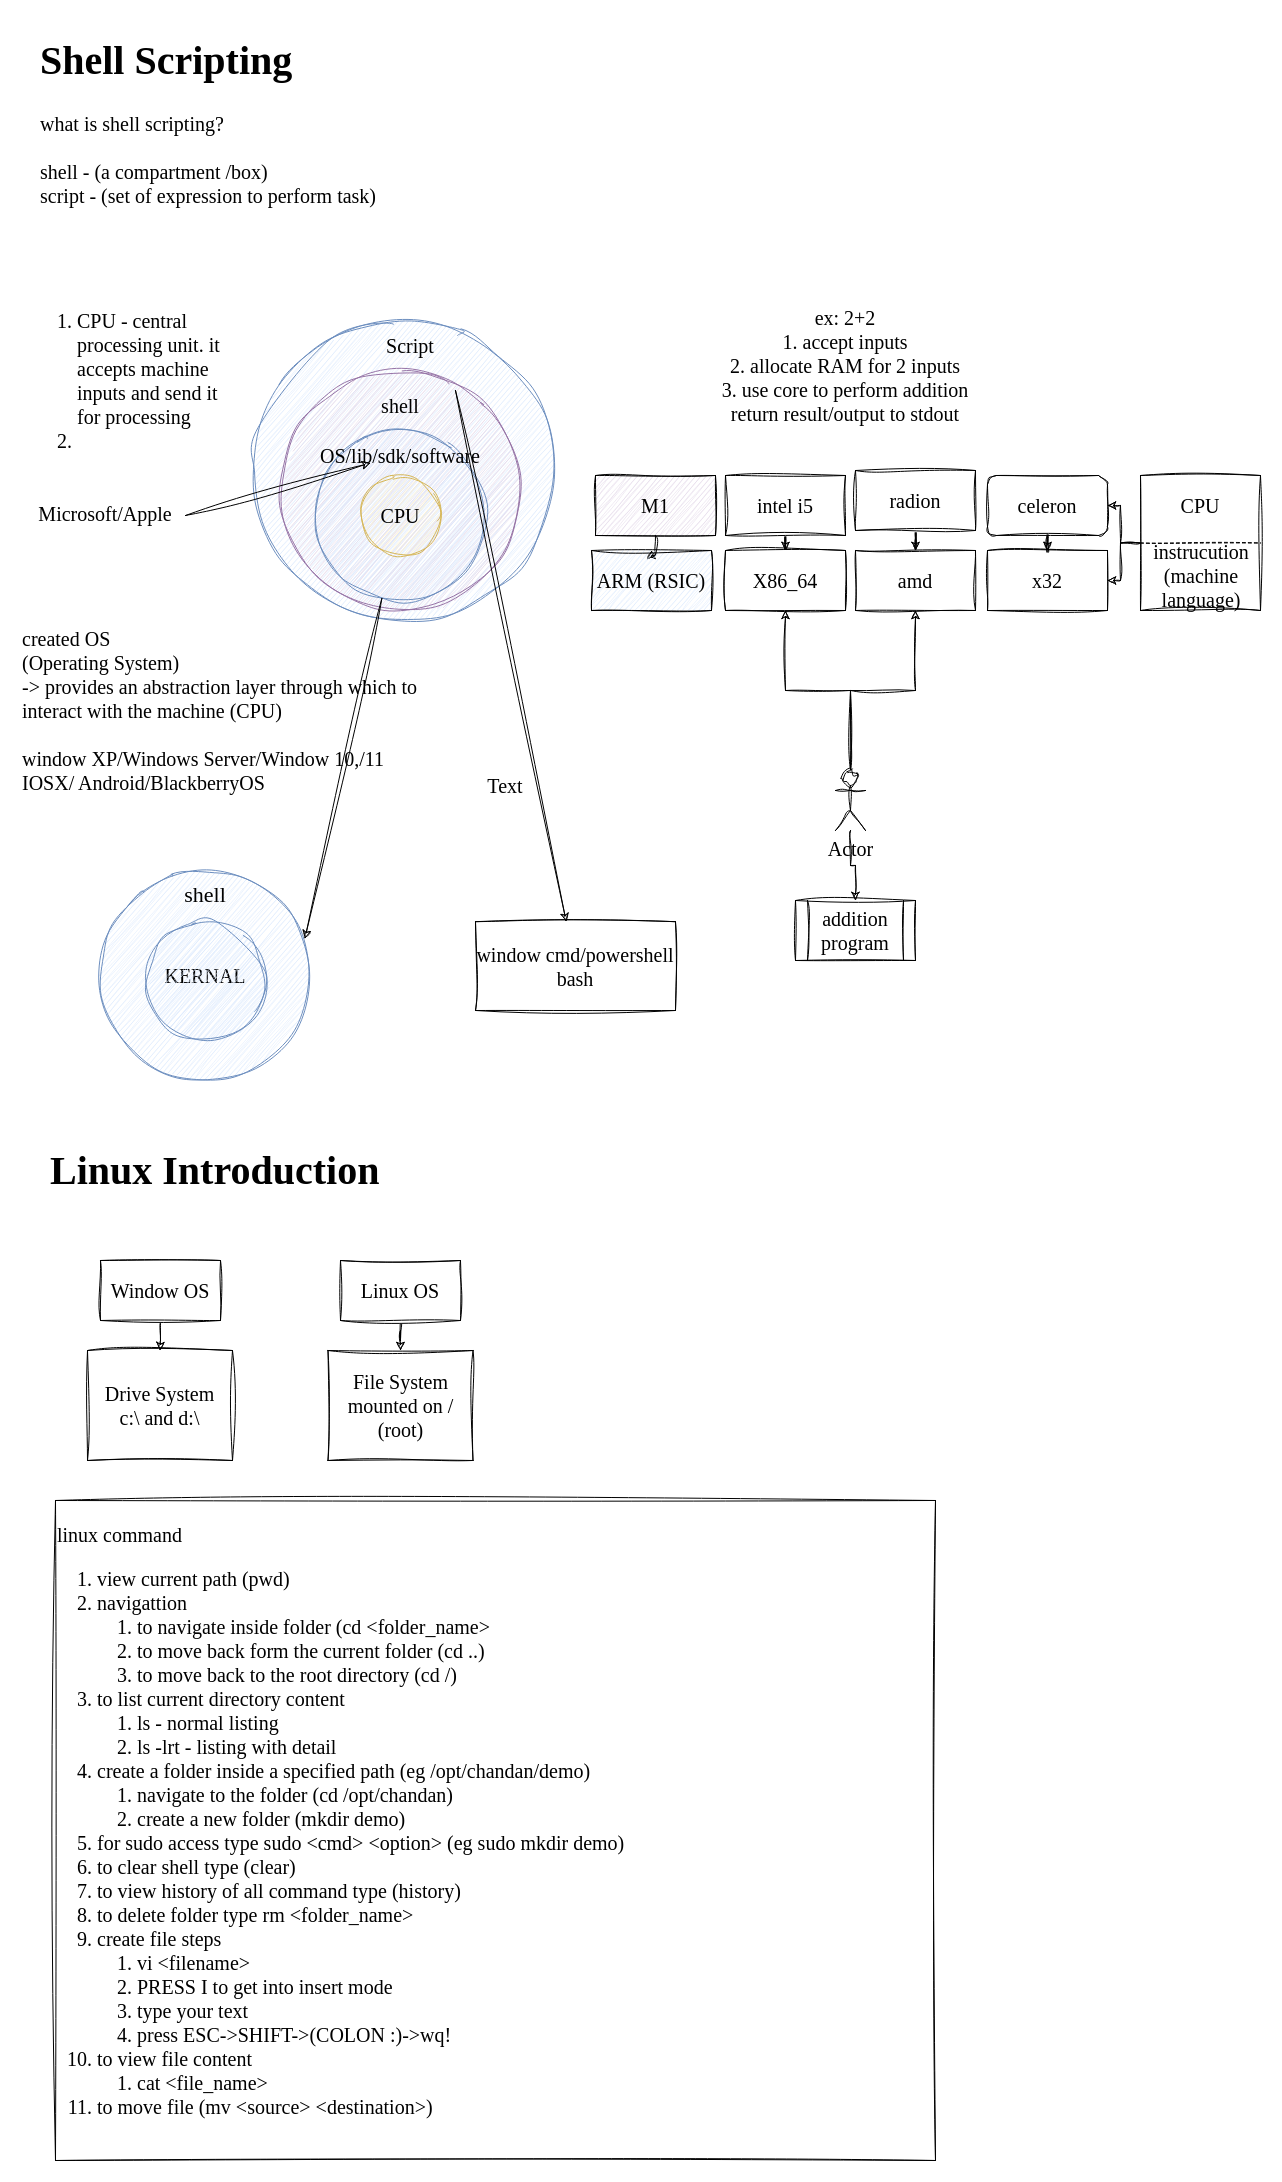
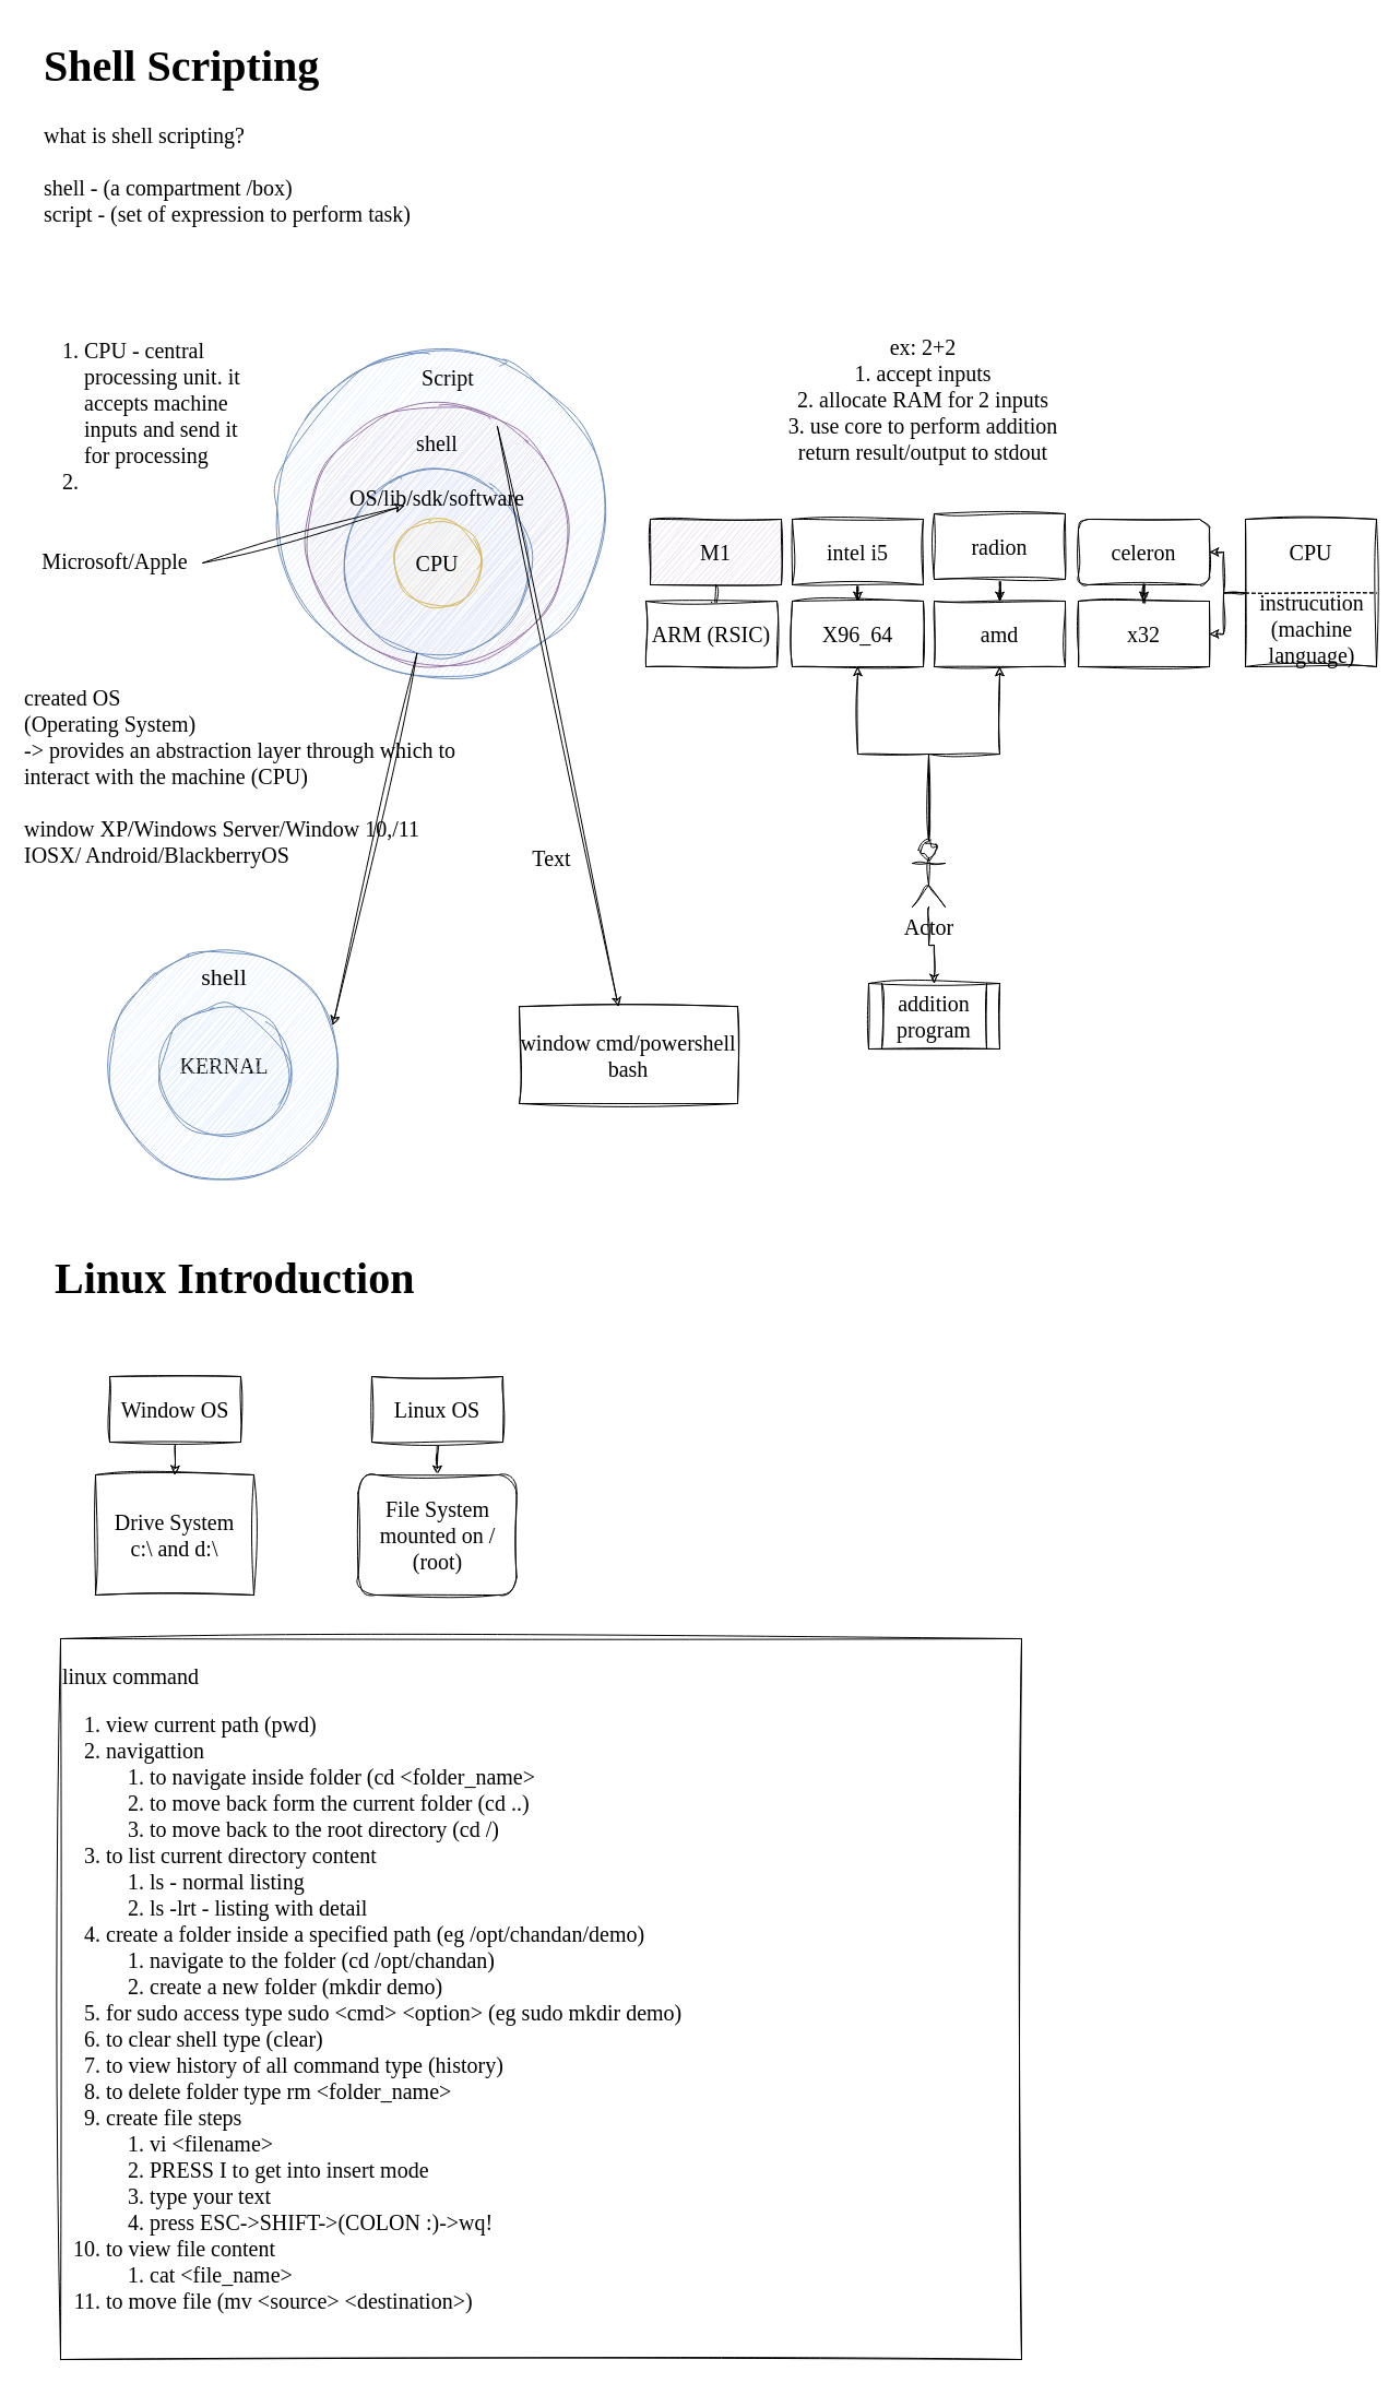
- <mxCell id="29" value="ARM (RSIC)" style="rounded=0;whiteSpace=wrap;html=1;sketch=1;hachureGap=4;jiggle=2;curveFitting=1;fontFamily=Architects Daughter;fontSource=https%3A%2F%2Ffonts.googleapis.com%2Fcss%3Ffamily%3DArchitects%2BDaughter;fontSize=20;fillColor=#dae8fc;" vertex="1" parent="1"><mxGeometry x="591" y="550" width="120" height="60" as="geometry" /></mxCell>
+ <mxCell id="29" value="ARM (RSIC)" style="rounded=0;whiteSpace=wrap;html=1;sketch=1;hachureGap=4;jiggle=2;curveFitting=1;fontFamily=Architects Daughter;fontSource=https%3A%2F%2Ffonts.googleapis.com%2Fcss%3Ffamily%3DArchitects%2BDaughter;fontSize=20;" vertex="1" parent="1"><mxGeometry x="591" y="550" width="120" height="60" as="geometry" /></mxCell>
- <mxCell id="18" value="X86_64" style="whiteSpace=wrap;html=1;fontSize=20;fontFamily=Architects Daughter;rounded=0;sketch=1;hachureGap=4;jiggle=2;curveFitting=1;fontSource=https%3A%2F%2Ffonts.googleapis.com%2Fcss%3Ffamily%3DArchitects%2BDaughter;" vertex="1" parent="1"><mxGeometry x="725" y="550" width="120" height="60" as="geometry" /></mxCell>
+ <mxCell id="18" value="X96_64" style="whiteSpace=wrap;html=1;fontSize=20;fontFamily=Architects Daughter;rounded=0;sketch=1;hachureGap=4;jiggle=2;curveFitting=1;fontSource=https%3A%2F%2Ffonts.googleapis.com%2Fcss%3Ffamily%3DArchitects%2BDaughter;" vertex="1" parent="1"><mxGeometry x="725" y="550" width="120" height="60" as="geometry" /></mxCell>
- <mxCell id="51" value="File System mounted on / (root)" style="rounded=0;whiteSpace=wrap;html=1;sketch=1;hachureGap=4;jiggle=2;curveFitting=1;fontFamily=Architects Daughter;fontSource=https%3A%2F%2Ffonts.googleapis.com%2Fcss%3Ffamily%3DArchitects%2BDaughter;fontSize=20;" vertex="1" parent="1"><mxGeometry x="327.5" y="1350" width="145" height="110" as="geometry" /></mxCell>
+ <mxCell id="51" value="File System mounted on / (root)" style="whiteSpace=wrap;html=1;sketch=1;hachureGap=4;jiggle=2;curveFitting=1;fontFamily=Architects Daughter;fontSource=https%3A%2F%2Ffonts.googleapis.com%2Fcss%3Ffamily%3DArchitects%2BDaughter;fontSize=20;rounded=1;" vertex="1" parent="1"><mxGeometry x="327.5" y="1350" width="145" height="110" as="geometry" /></mxCell>
